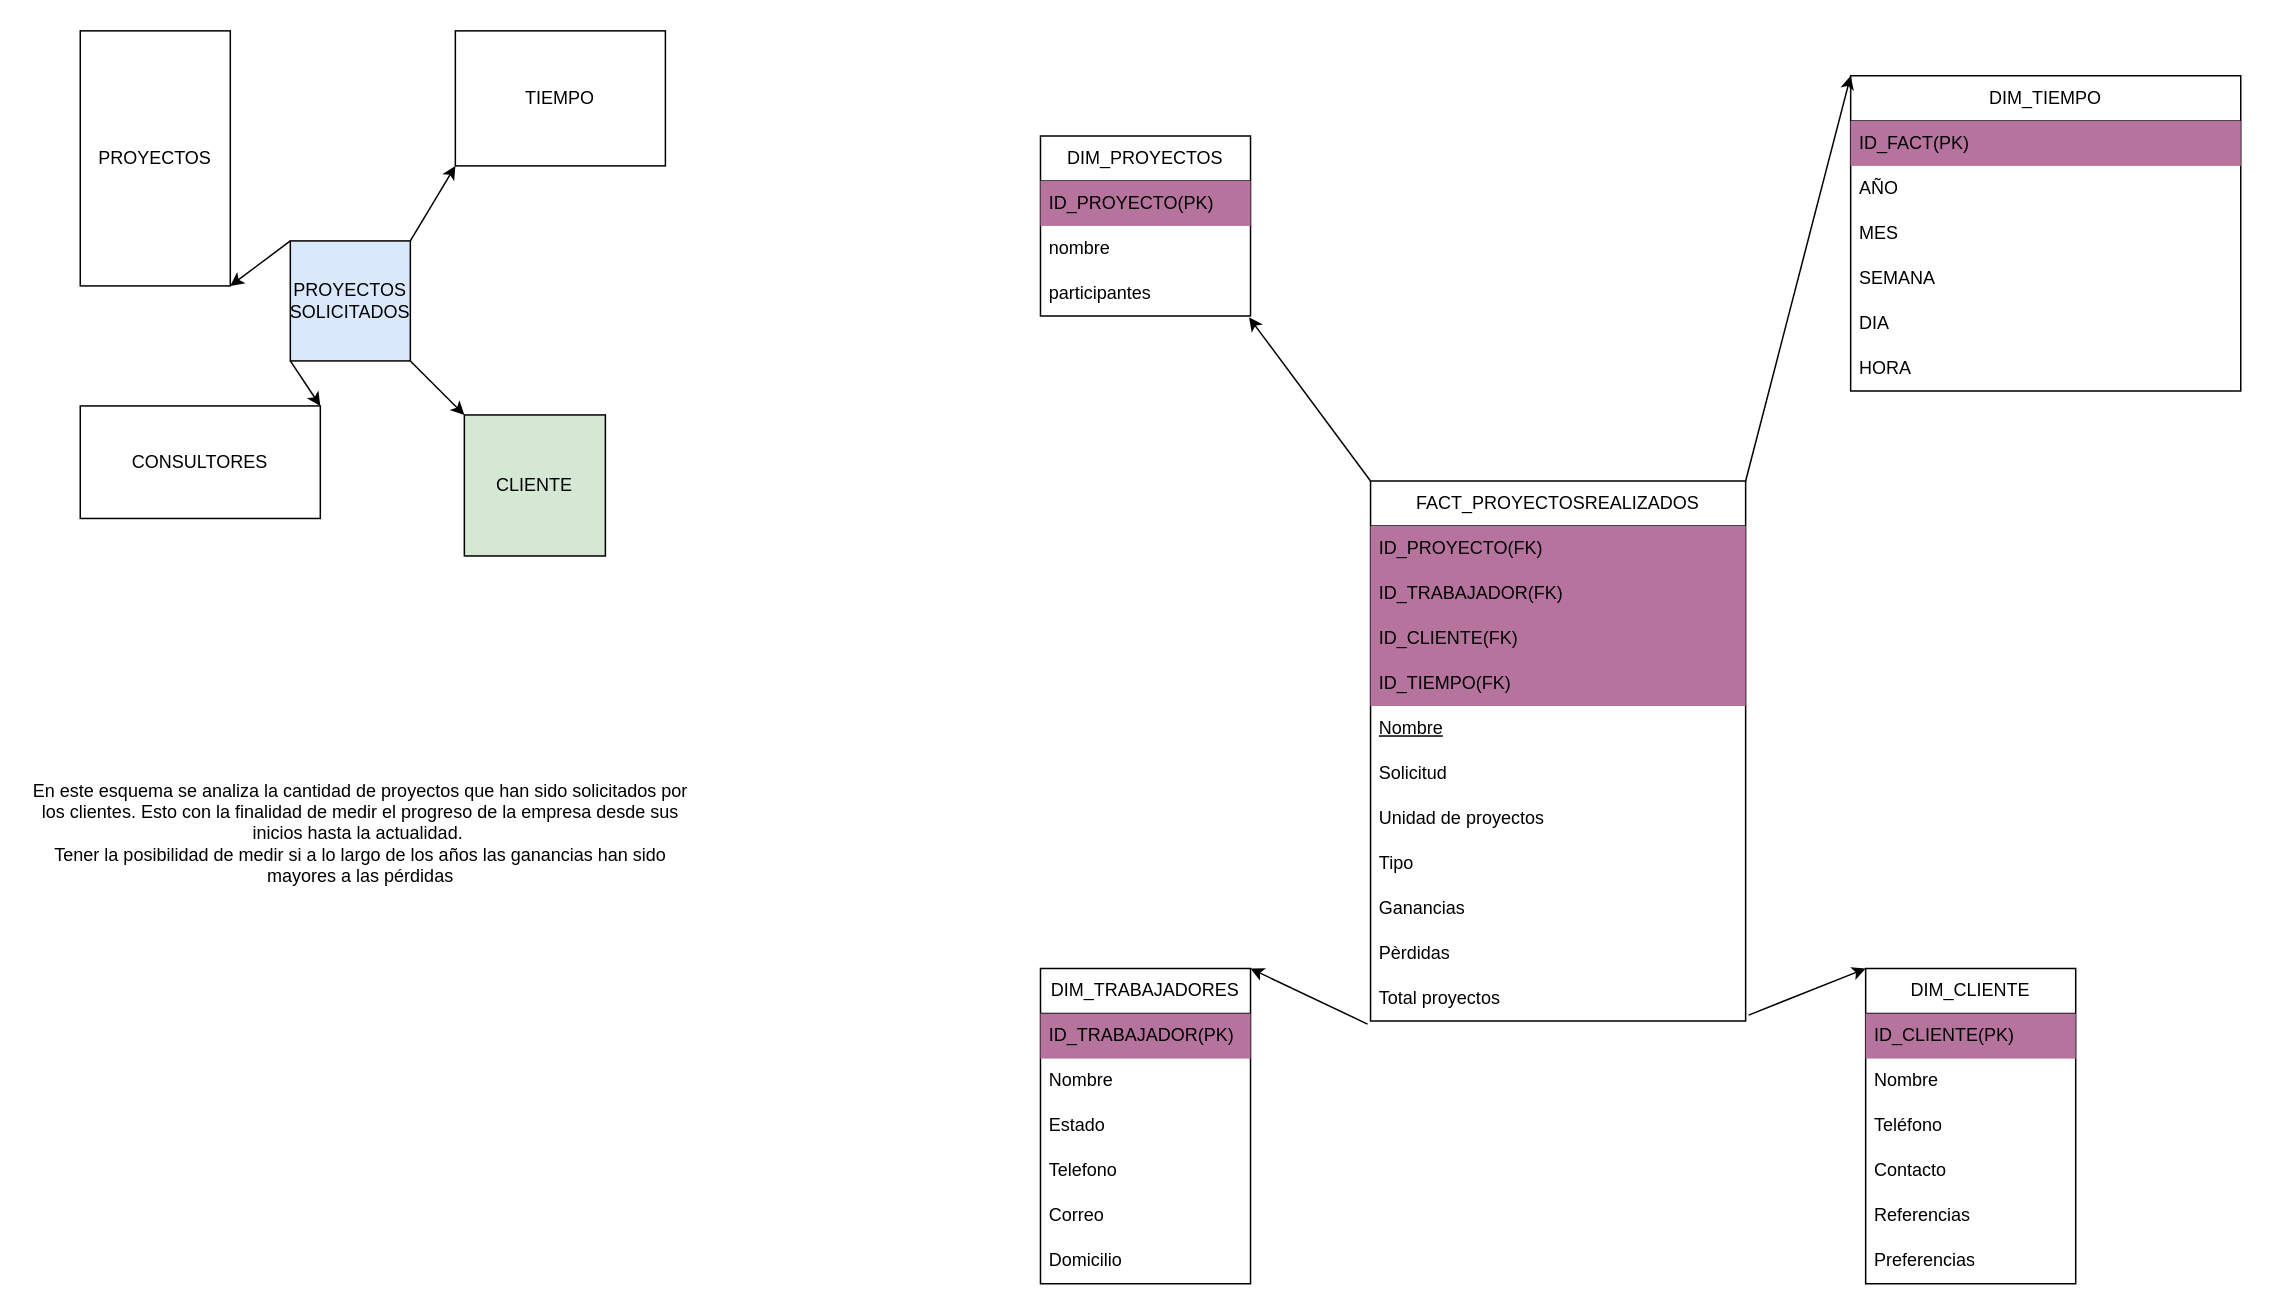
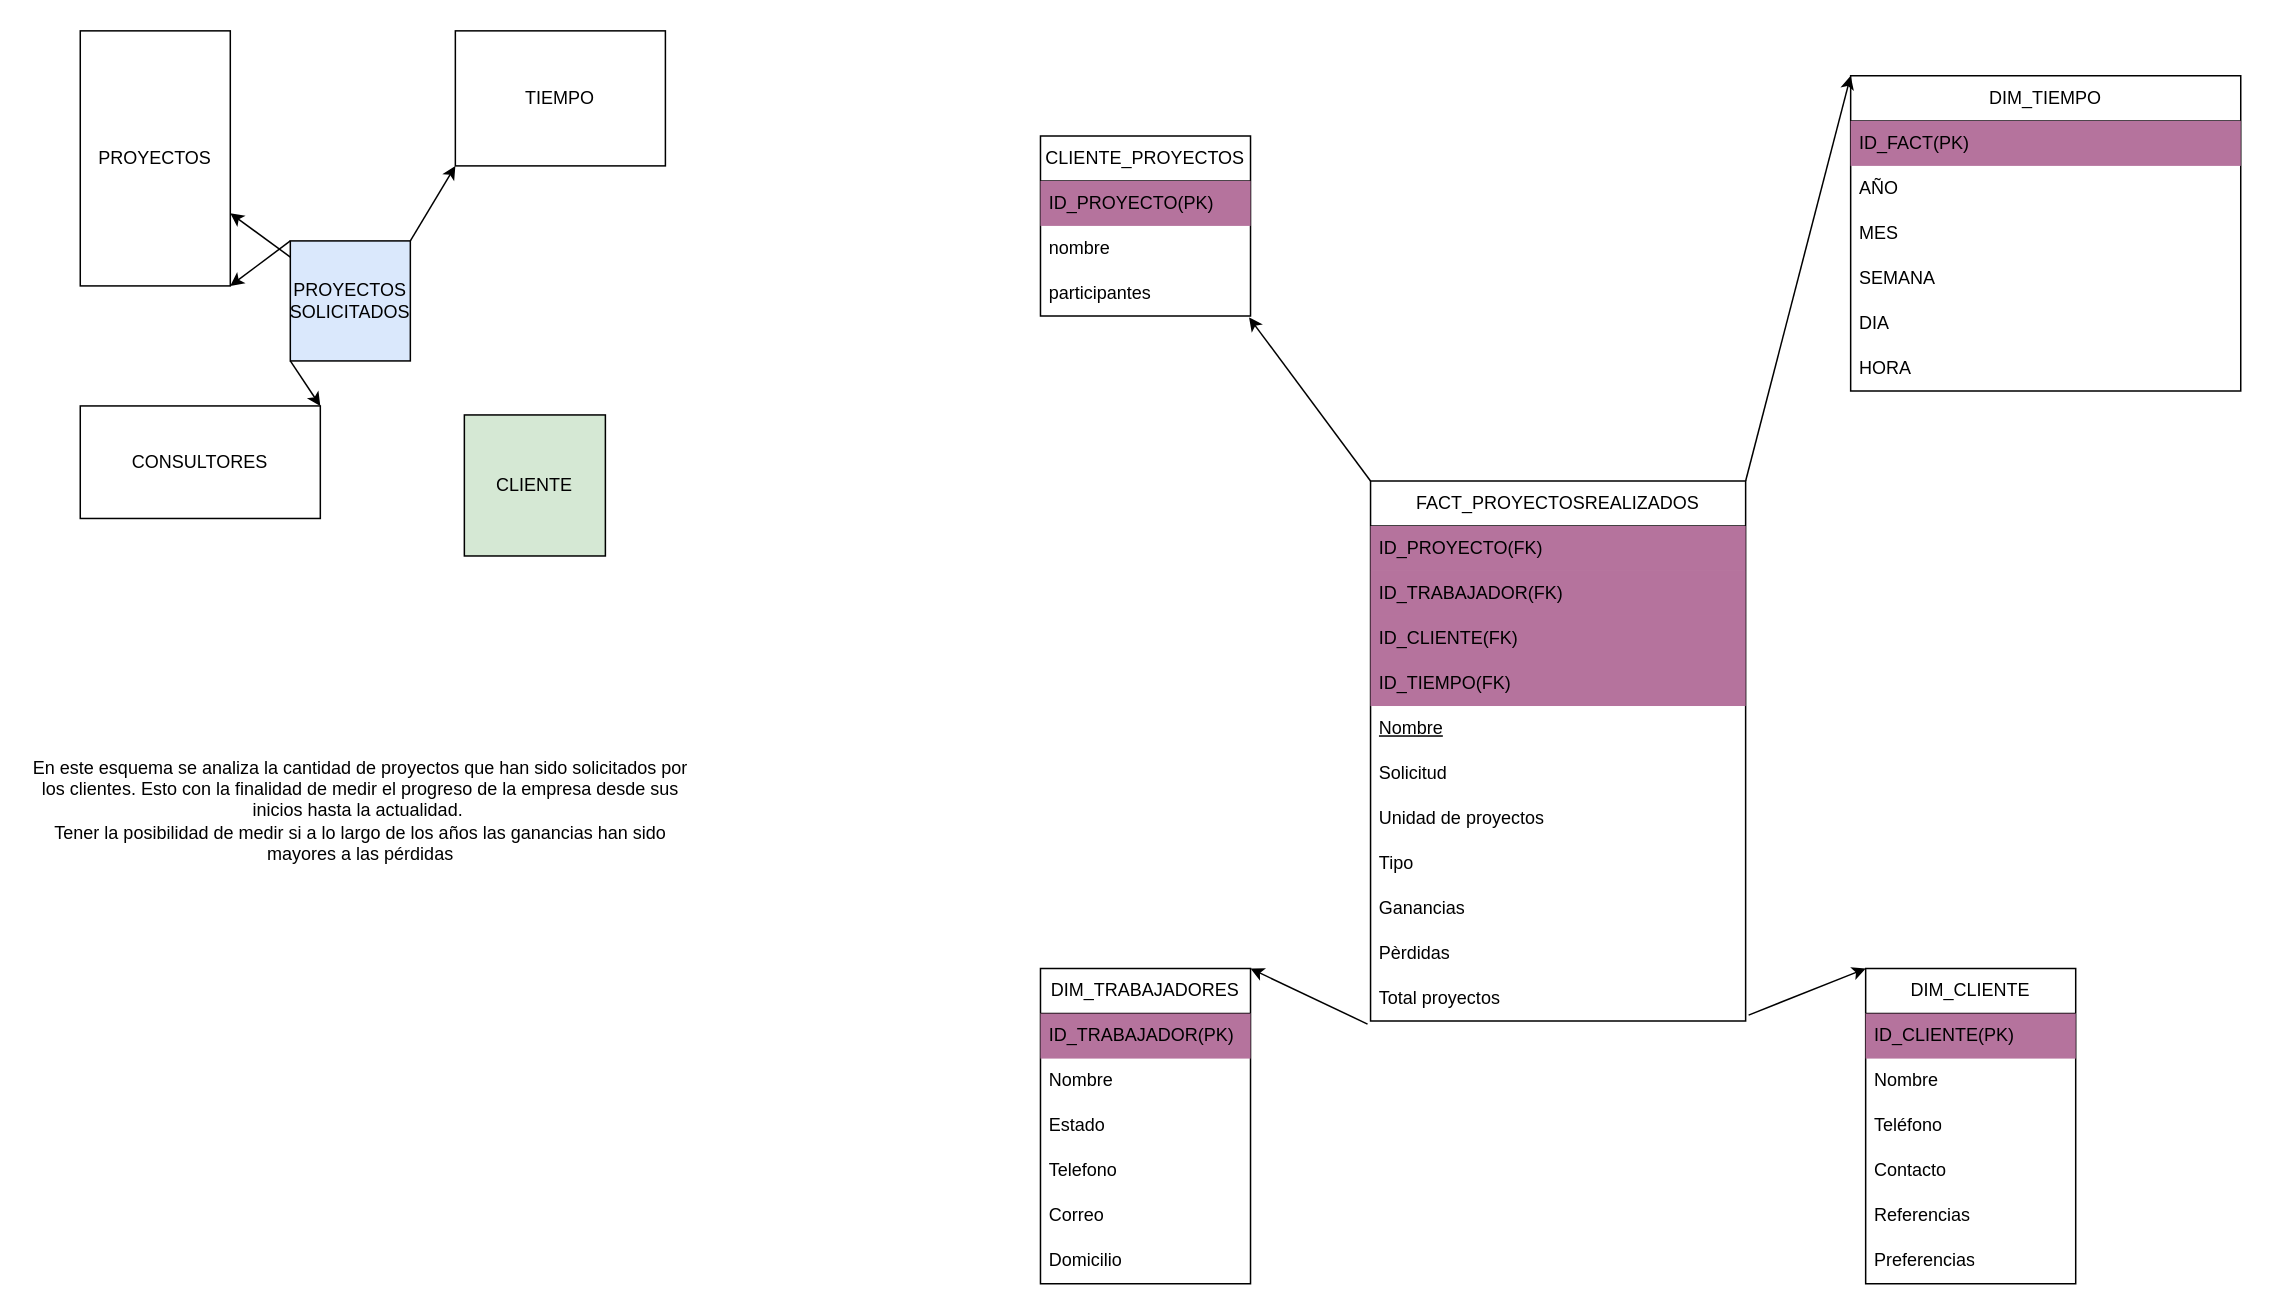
- <mxCell id="42" value="DIM_PROYECTOS" style="swimlane;fontStyle=0;childLayout=stackLayout;horizontal=1;startSize=30;horizontalStack=0;resizeParent=1;resizeParentMax=0;resizeLast=0;collapsible=1;marginBottom=0;whiteSpace=wrap;html=1;" parent="1" vertex="1"><mxGeometry x="693" y="90" width="140" height="120" as="geometry" /></mxCell>
+ <mxCell id="42" value="CLIENTE_PROYECTOS" style="swimlane;fontStyle=0;childLayout=stackLayout;horizontal=1;startSize=30;horizontalStack=0;resizeParent=1;resizeParentMax=0;resizeLast=0;collapsible=1;marginBottom=0;whiteSpace=wrap;html=1;" parent="1" vertex="1"><mxGeometry x="693" y="90" width="140" height="120" as="geometry" /></mxCell>
- <mxCell id="7" style="rounded=0;orthogonalLoop=1;jettySize=auto;html=1;" parent="1" source="2" target="4" edge="1"><mxGeometry relative="1" as="geometry"><mxPoint x="174" y="150" as="sourcePoint" /><mxPoint x="223" y="210" as="targetPoint" /></mxGeometry></mxCell>
+ <mxCell id="7" style="rounded=0;orthogonalLoop=1;jettySize=auto;html=1;" parent="1" source="2" target="5" edge="1"><mxGeometry relative="1" as="geometry"><mxPoint x="174" y="150" as="sourcePoint" /><mxPoint x="223" y="210" as="targetPoint" /></mxGeometry></mxCell>
- <mxCell id="8" value="En este esquema se analiza la cantidad de proyectos que han sido solicitados por los clientes. Esto con la finalidad de medir el progreso de la empresa desde sus inicios hasta la actualidad.&amp;nbsp;&lt;br&gt;Tener la posibilidad de medir si a lo largo de los años las ganancias han sido mayores a las pérdidas" style="text;html=1;strokeColor=none;fillColor=none;align=center;verticalAlign=middle;whiteSpace=wrap;rounded=0;" parent="1" vertex="1"><mxGeometry x="20" y="525" width="440" height="60" as="geometry" /></mxCell>
+ <mxCell id="8" value="En este esquema se analiza la cantidad de proyectos que han sido solicitados por los clientes. Esto con la finalidad de medir el progreso de la empresa desde sus inicios hasta la actualidad.&amp;nbsp;&lt;br&gt;Tener la posibilidad de medir si a lo largo de los años las ganancias han sido mayores a las pérdidas" style="text;html=1;strokeColor=none;fillColor=none;align=center;verticalAlign=middle;whiteSpace=wrap;rounded=0;" parent="1" vertex="1"><mxGeometry x="20" y="510" width="440" height="60" as="geometry" /></mxCell>
